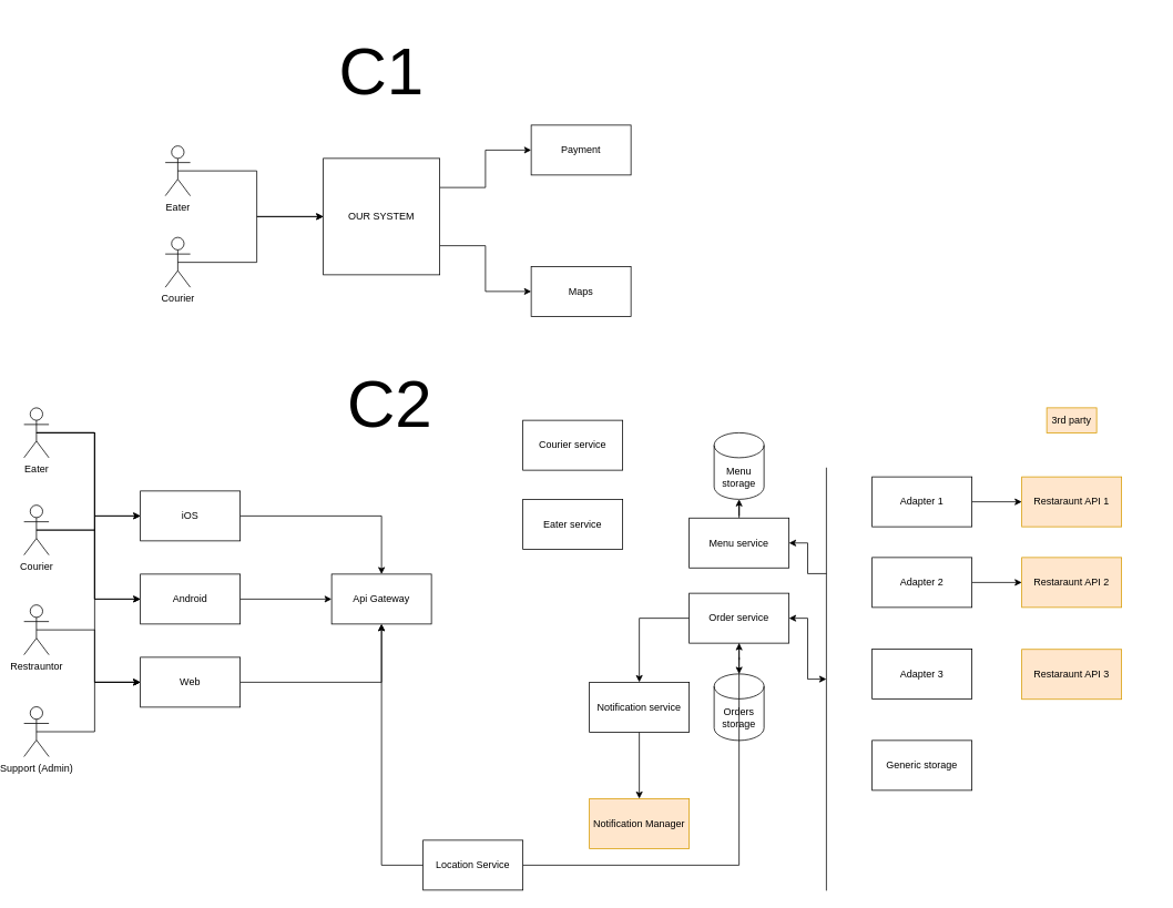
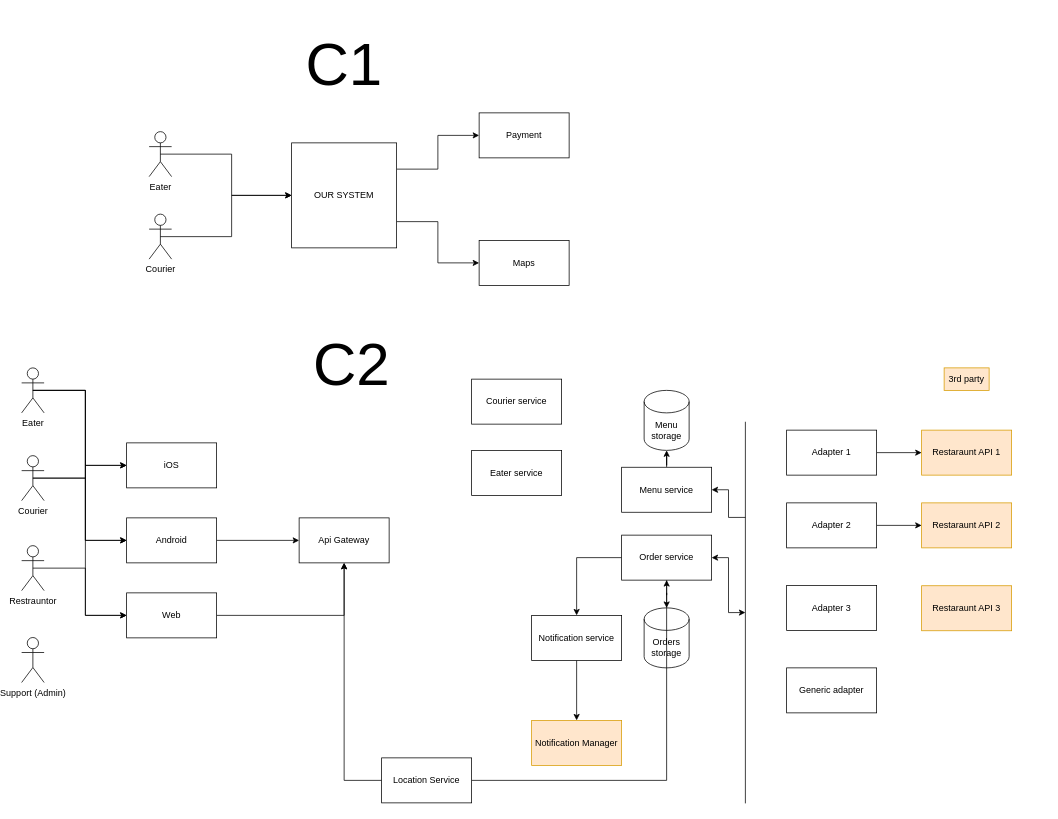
- <mxCell id="2" style="edgeStyle=orthogonalEdgeStyle;rounded=0;orthogonalLoop=1;jettySize=auto;html=1;exitX=1;exitY=0.5;exitDx=0;exitDy=0;" edge="1" parent="1" source="3" target="17"><mxGeometry relative="1" as="geometry" /></mxCell>
- <mxCell id="54" style="edgeStyle=orthogonalEdgeStyle;rounded=0;orthogonalLoop=1;jettySize=auto;html=1;exitX=0.5;exitY=0.5;exitDx=0;exitDy=0;exitPerimeter=0;entryX=0;entryY=0.5;entryDx=0;entryDy=0;" edge="1" parent="1" source="55" target="7"><mxGeometry relative="1" as="geometry" /></mxCell>
- <mxCell id="44" value="Generic storage" style="rounded=0;whiteSpace=wrap;html=1;" vertex="1" parent="1"><mxGeometry x="1040" y="890" width="120" height="60" as="geometry" /></mxCell>
+ <mxCell id="44" value="Generic adapter" style="rounded=0;whiteSpace=wrap;html=1;" vertex="1" parent="1"><mxGeometry x="1040" y="890" width="120" height="60" as="geometry" /></mxCell>
